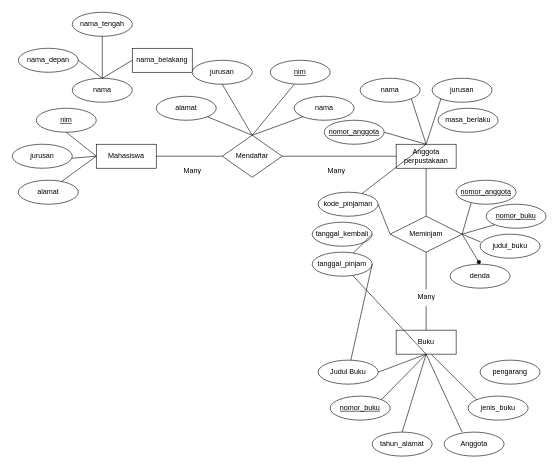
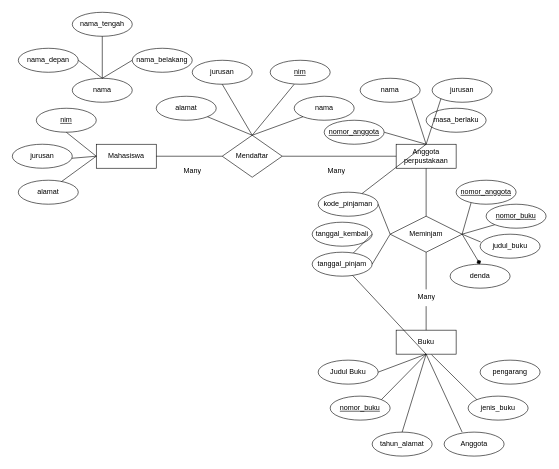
- <mxCell id="3" value="nama_belakang" style="whiteSpace=wrap;html=1;align=center;rounded=0;" vertex="1" parent="1"><mxGeometry x="220" y="80" width="100" height="40" as="geometry" /></mxCell>
+ <mxCell id="3" value="nama_belakang" style="ellipse;whiteSpace=wrap;html=1;align=center;" vertex="1" parent="1"><mxGeometry x="220" y="80" width="100" height="40" as="geometry" /></mxCell>
- <mxCell id="27" value="masa_berlaku" style="ellipse;whiteSpace=wrap;html=1;align=center;" vertex="1" parent="1"><mxGeometry x="730" y="180" width="100" height="40" as="geometry" /></mxCell>
+ <mxCell id="27" value="masa_berlaku" style="ellipse;whiteSpace=wrap;html=1;align=center;" vertex="1" parent="1"><mxGeometry x="710" y="180" width="100" height="40" as="geometry" /></mxCell>
- <mxCell id="43" value="" style="endArrow=none;html=1;rounded=0;exitX=1;exitY=0.5;exitDx=0;exitDy=0;" edge="1" parent="1" source="35" target="51"><mxGeometry relative="1" as="geometry"><mxPoint x="660" y="400" as="sourcePoint" /><mxPoint x="645" y="344" as="targetPoint" /></mxGeometry></mxCell>
+ <mxCell id="43" value="" style="endArrow=none;html=1;rounded=0;exitX=1;exitY=0.5;exitDx=0;exitDy=0;entryX=0;entryY=0.5;entryDx=0;entryDy=0;" edge="1" parent="1" source="35" target="32"><mxGeometry relative="1" as="geometry"><mxPoint x="660" y="400" as="sourcePoint" /><mxPoint x="645" y="344" as="targetPoint" /></mxGeometry></mxCell>
